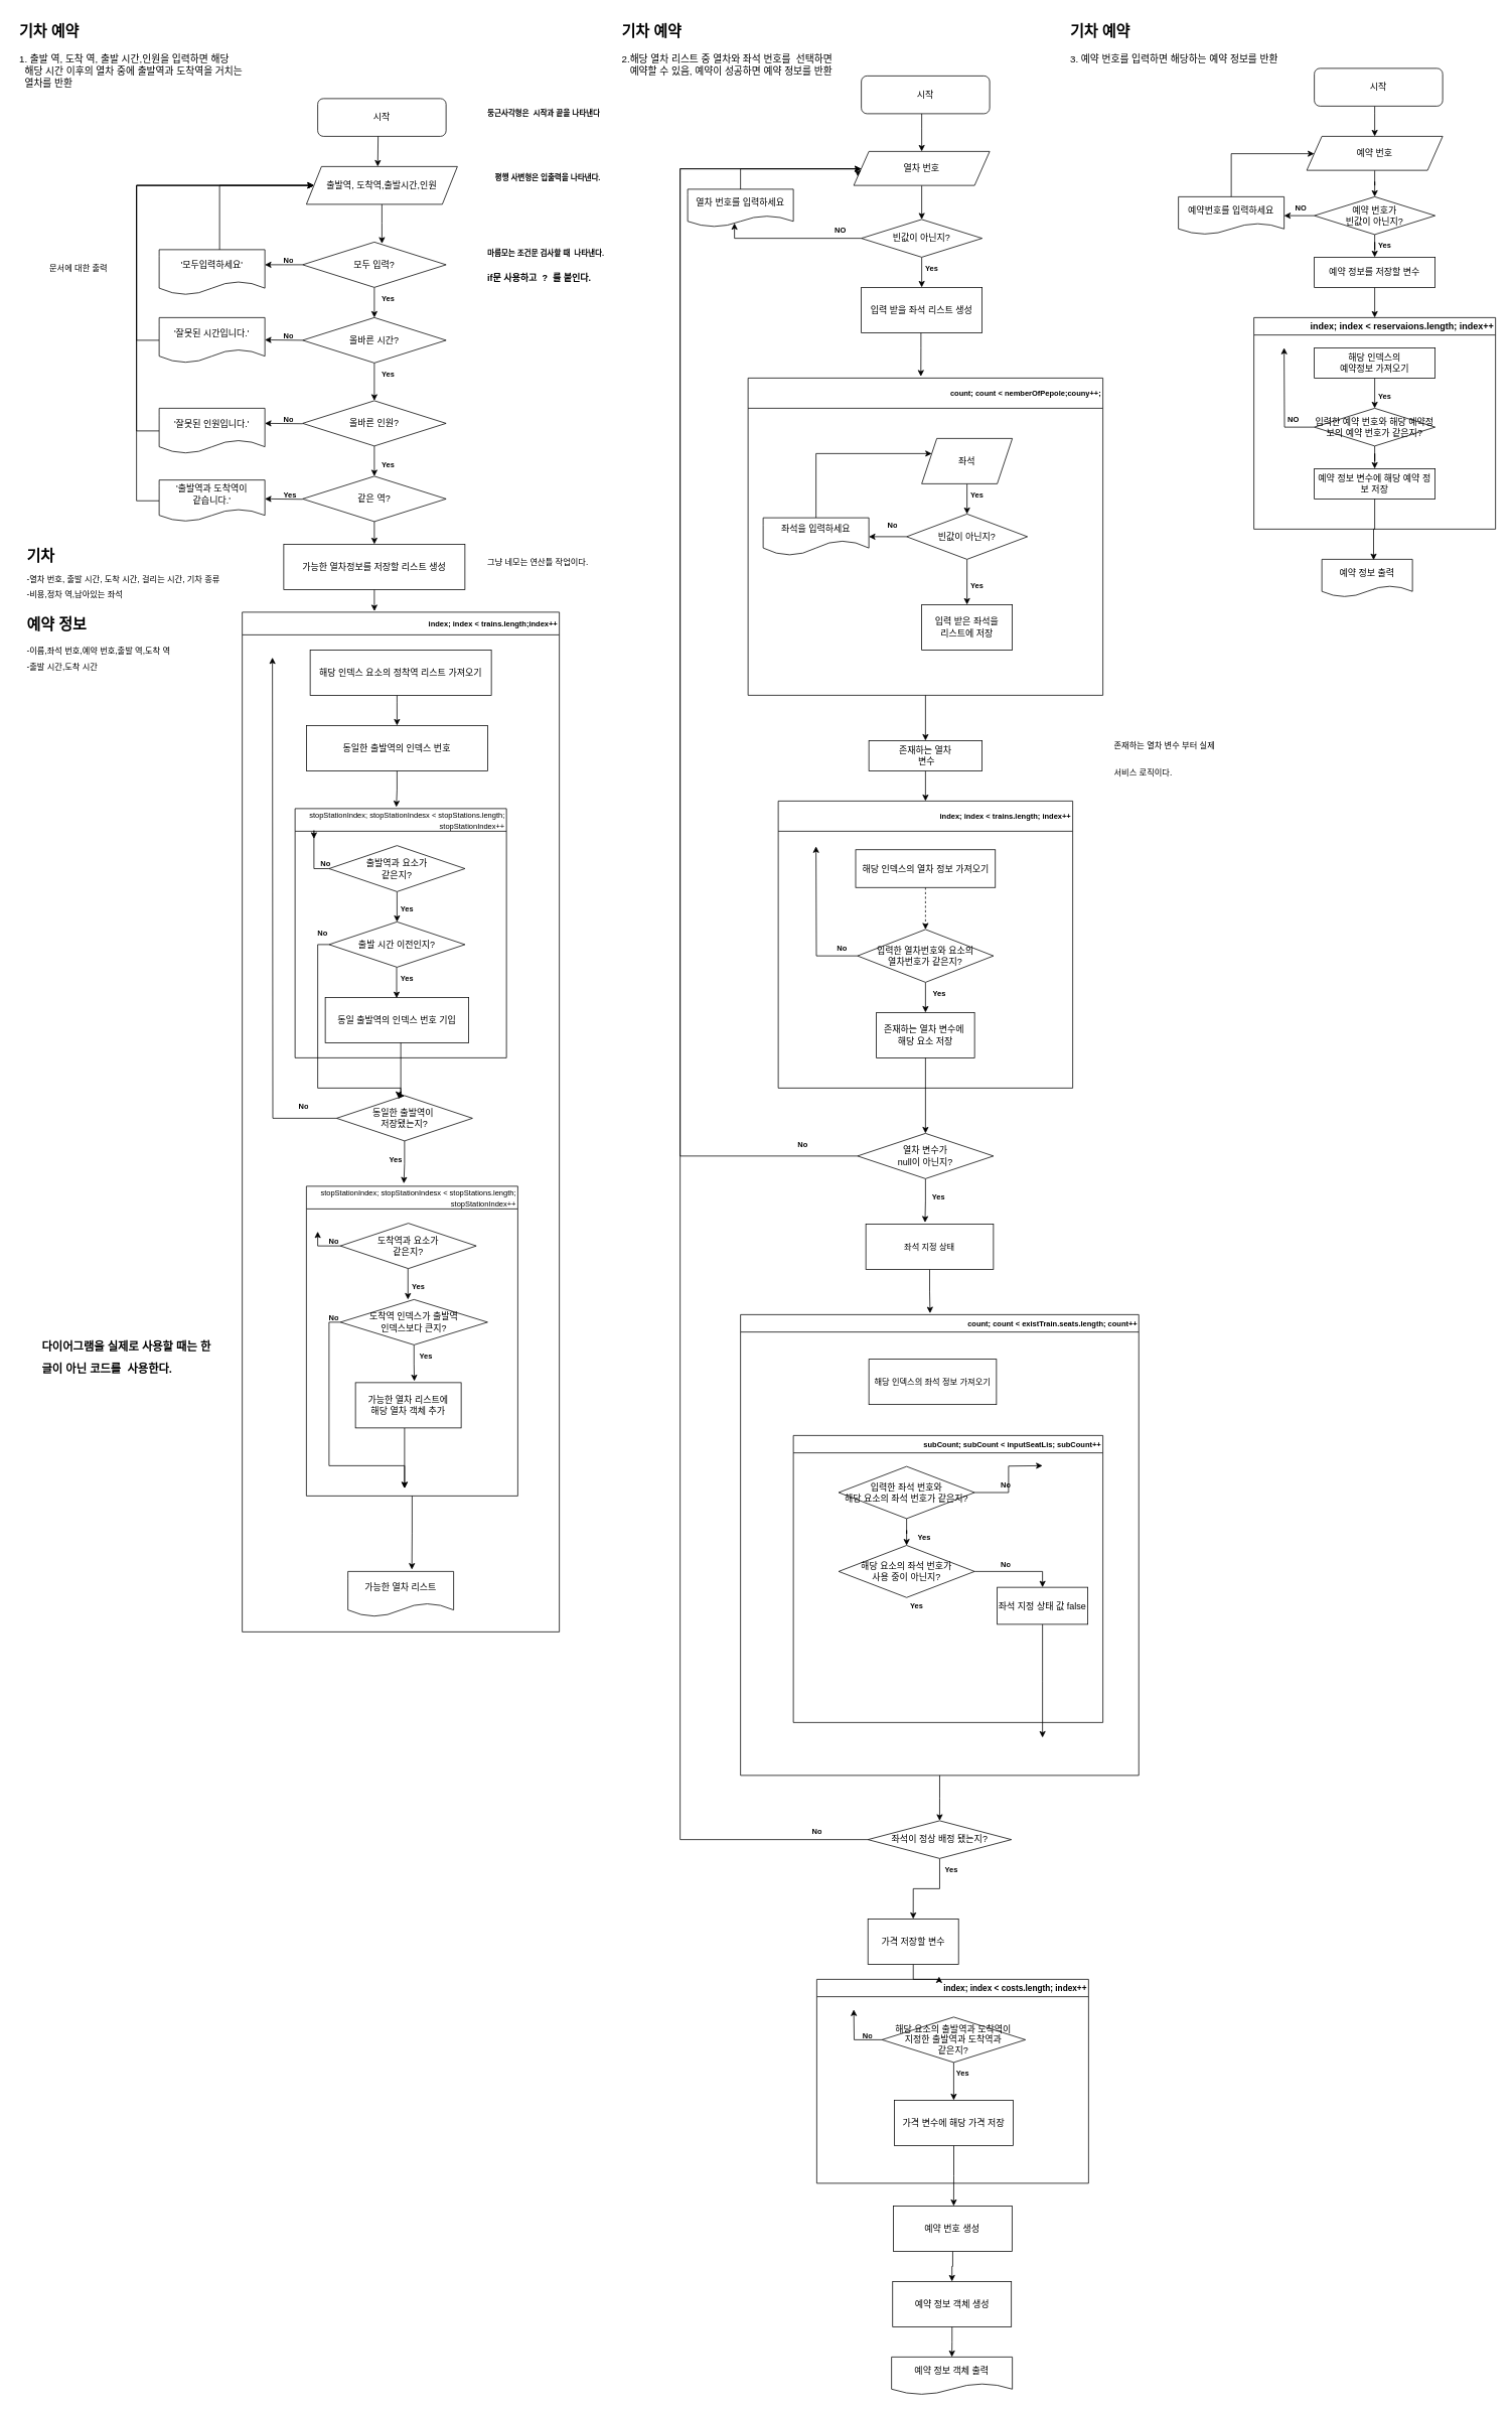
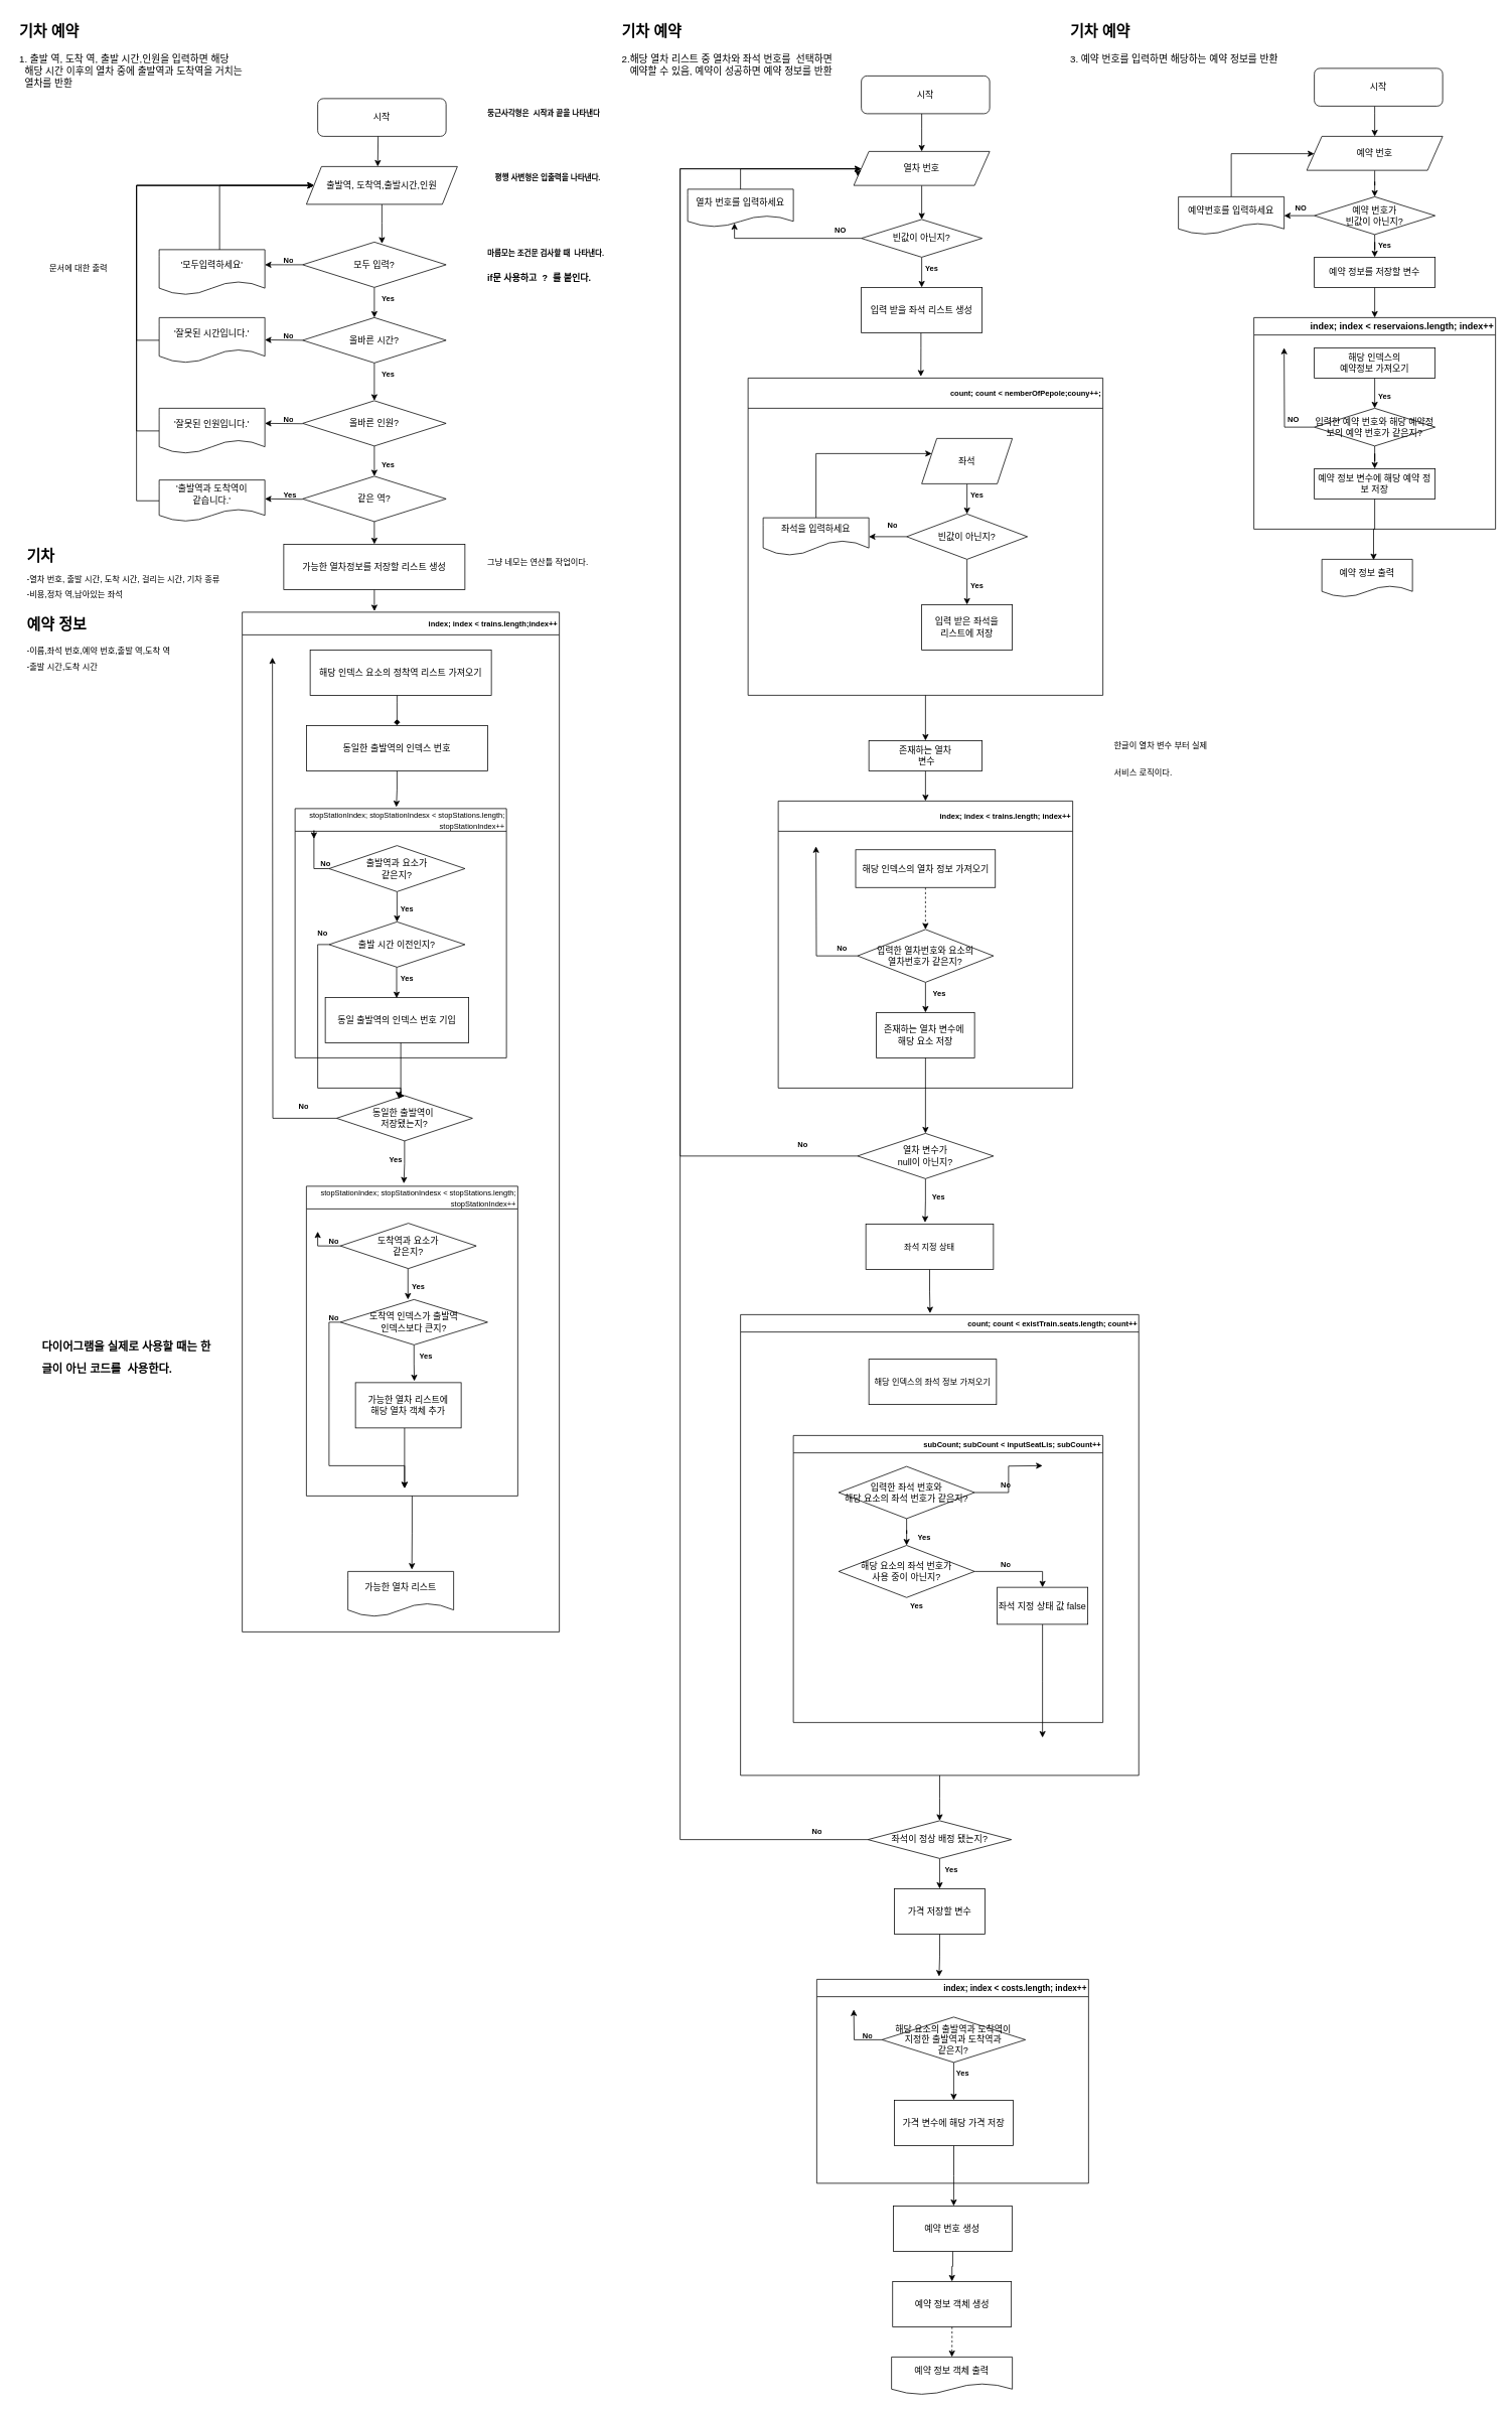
- <mxCell id="23" style="edgeStyle=orthogonalEdgeStyle;rounded=0;orthogonalLoop=1;jettySize=auto;html=1;entryX=0.5;entryY=0;entryDx=0;entryDy=0;" parent="22" source="24" target="37" edge="1"><mxGeometry relative="1" as="geometry"><Array as="points"><mxPoint x="205" y="120" /><mxPoint x="205" y="120" /></Array></mxGeometry></mxCell>
+ <mxCell id="23" style="edgeStyle=orthogonalEdgeStyle;rounded=0;orthogonalLoop=1;jettySize=auto;html=1;entryX=0.5;entryY=0;entryDx=0;entryDy=0;endArrow=diamond;" parent="22" source="24" target="37" edge="1"><mxGeometry relative="1" as="geometry"><Array as="points"><mxPoint x="205" y="120" /><mxPoint x="205" y="120" /></Array></mxGeometry></mxCell>
- <mxCell id="162" value="&lt;h1 style=&quot;line-height: 60%;&quot;&gt;&lt;span style=&quot;font-weight: normal;&quot;&gt;&lt;font style=&quot;font-size: 11px;&quot;&gt;존재하는 열차 변수 부터 실제&amp;nbsp;&lt;/font&gt;&lt;/span&gt;&lt;/h1&gt;&lt;h1 style=&quot;line-height: 60%;&quot;&gt;&lt;span style=&quot;font-weight: normal;&quot;&gt;&lt;font style=&quot;font-size: 11px;&quot;&gt;서비스 로직이다.&lt;/font&gt;&lt;/span&gt;&lt;/h1&gt;" style="text;html=1;strokeColor=none;fillColor=none;spacing=5;spacingTop=-20;whiteSpace=wrap;overflow=hidden;rounded=0;" parent="1" vertex="1"><mxGeometry x="1470" y="970" width="190" height="70" as="geometry" /></mxCell>
+ <mxCell id="162" value="&lt;h1 style=&quot;line-height: 60%;&quot;&gt;&lt;span style=&quot;font-weight: normal;&quot;&gt;&lt;font style=&quot;font-size: 11px;&quot;&gt;한글이 열차 변수 부터 실제&amp;nbsp;&lt;/font&gt;&lt;/span&gt;&lt;/h1&gt;&lt;h1 style=&quot;line-height: 60%;&quot;&gt;&lt;span style=&quot;font-weight: normal;&quot;&gt;&lt;font style=&quot;font-size: 11px;&quot;&gt;서비스 로직이다.&lt;/font&gt;&lt;/span&gt;&lt;/h1&gt;" style="text;html=1;strokeColor=none;fillColor=none;spacing=5;spacingTop=-20;whiteSpace=wrap;overflow=hidden;rounded=0;" parent="1" vertex="1"><mxGeometry x="1470" y="970" width="190" height="70" as="geometry" /></mxCell>
- <mxCell id="151" value="가격 저장할 변수" style="rounded=0;whiteSpace=wrap;html=1;" parent="1" vertex="1"><mxGeometry x="1148.75" y="2540" width="120" height="60" as="geometry" /></mxCell>
+ <mxCell id="151" value="가격 저장할 변수" style="rounded=0;whiteSpace=wrap;html=1;" parent="1" vertex="1"><mxGeometry x="1183.75" y="2500" width="120" height="60" as="geometry" /></mxCell>
- <mxCell id="154" style="edgeStyle=orthogonalEdgeStyle;rounded=0;orthogonalLoop=1;jettySize=auto;html=1;entryX=0.5;entryY=0;entryDx=0;entryDy=0;" parent="1" source="155" target="156" edge="1"><mxGeometry relative="1" as="geometry" /></mxCell>
+ <mxCell id="154" style="edgeStyle=orthogonalEdgeStyle;rounded=0;orthogonalLoop=1;jettySize=auto;html=1;entryX=0.5;entryY=0;entryDx=0;entryDy=0;dashed=1;" parent="1" source="155" target="156" edge="1"><mxGeometry relative="1" as="geometry" /></mxCell>
